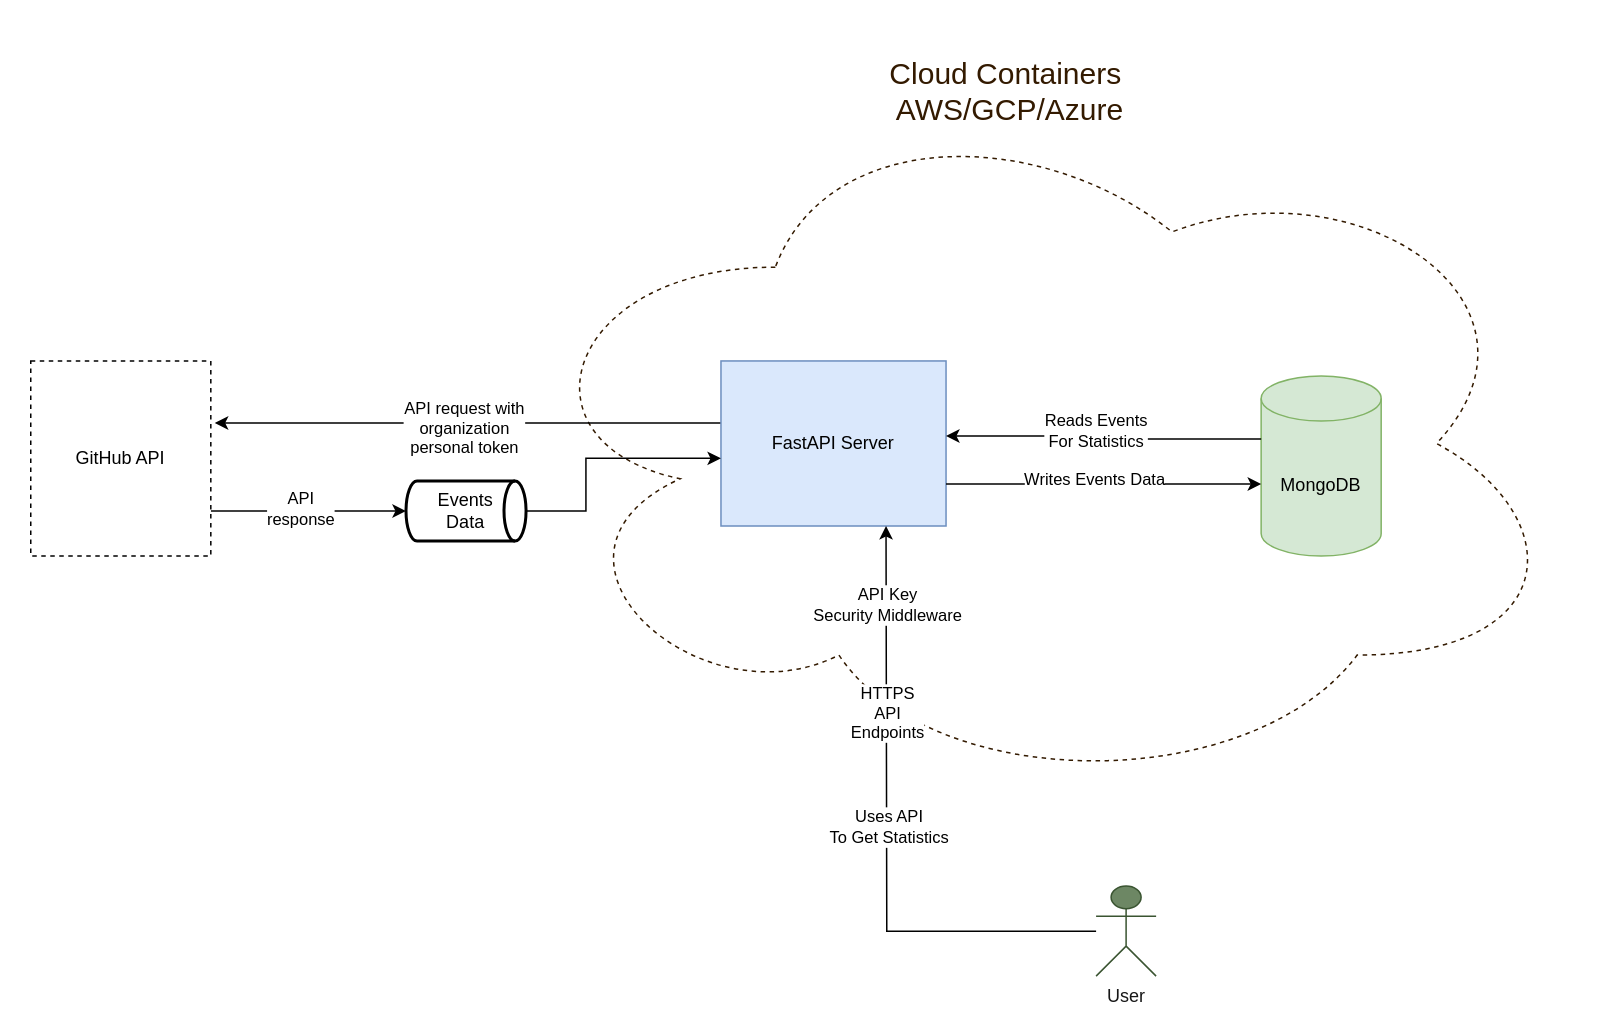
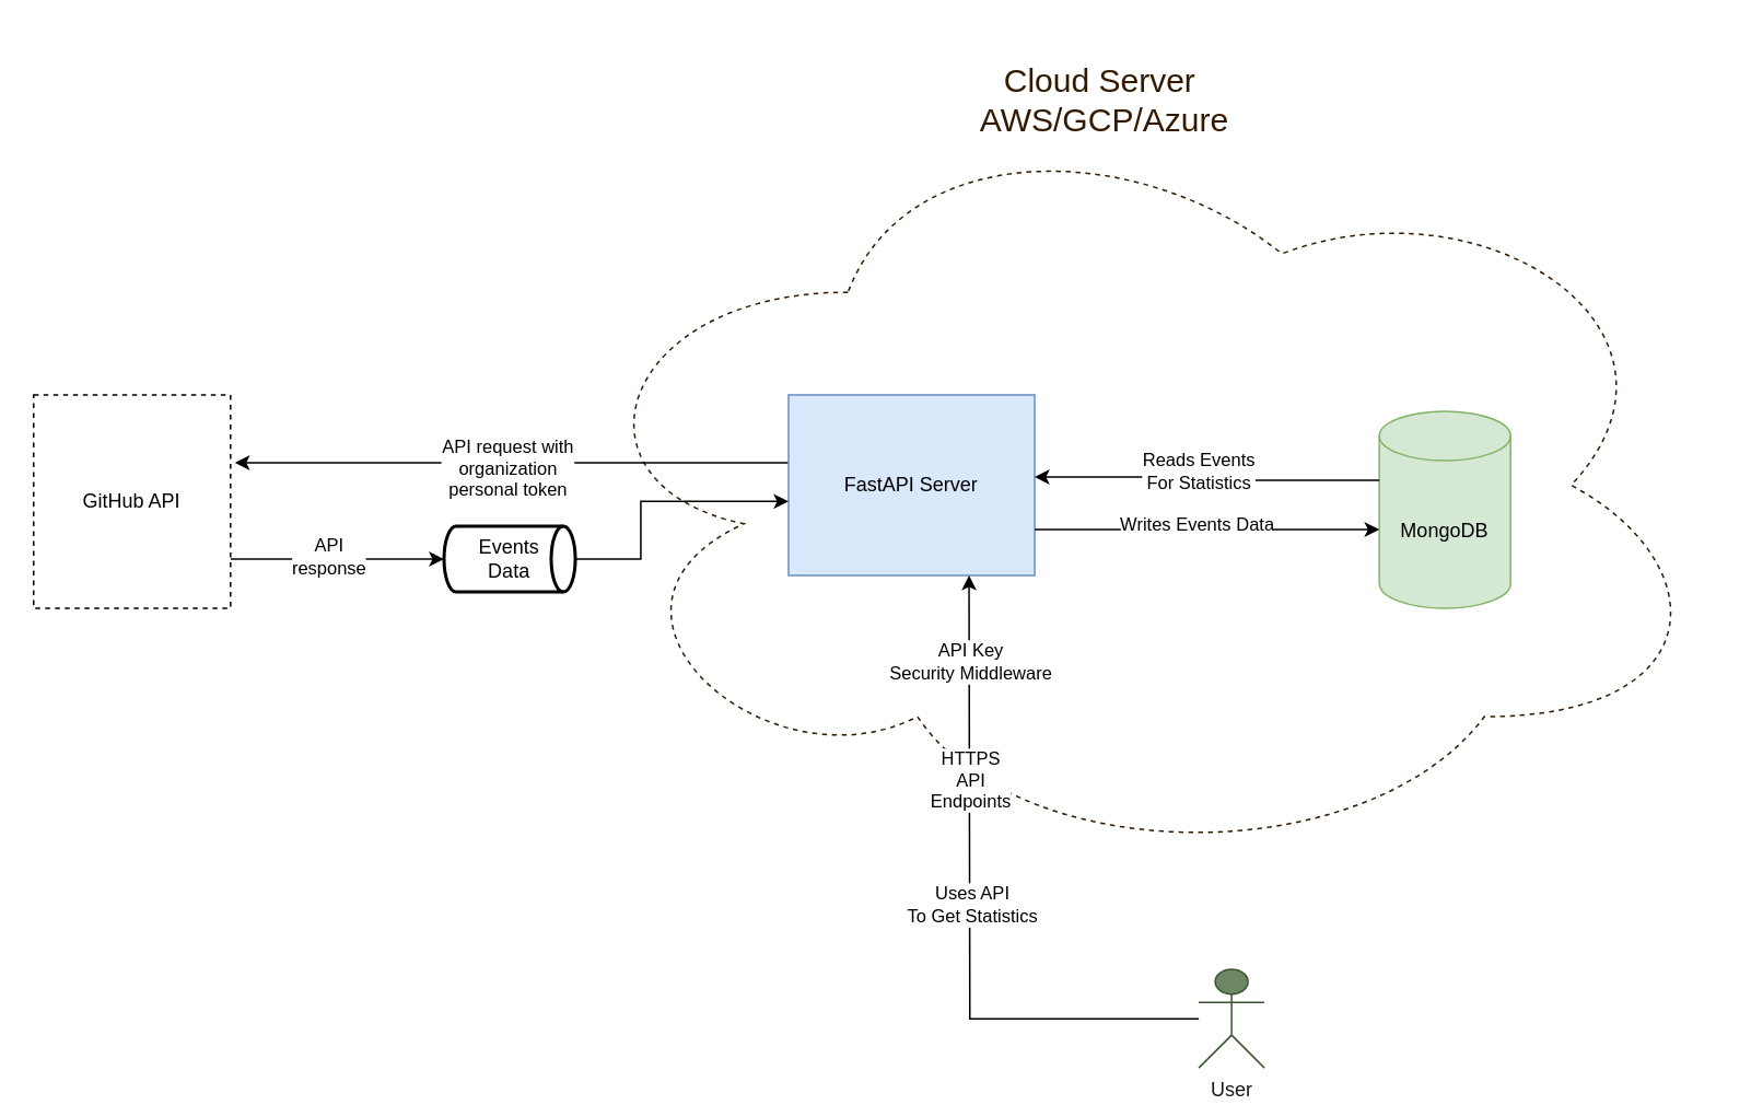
- <mxCell id="21" value="Cloud Containers&lt;div style=&quot;font-size: 20px;&quot;&gt;&amp;nbsp;AWS/GCP/Azure&lt;/div&gt;" style="text;html=1;align=center;verticalAlign=middle;whiteSpace=wrap;rounded=0;fontColor=#331A00;fontSize=20;" vertex="1" parent="1"><mxGeometry x="480" y="20" width="380" height="80" as="geometry" /></mxCell>
+ <mxCell id="21" value="Cloud Server&lt;div style=&quot;font-size: 20px;&quot;&gt;&amp;nbsp;AWS/GCP/Azure&lt;/div&gt;" style="text;html=1;align=center;verticalAlign=middle;whiteSpace=wrap;rounded=0;fontColor=#331A00;fontSize=20;" vertex="1" parent="1"><mxGeometry x="480" y="20" width="380" height="80" as="geometry" /></mxCell>
